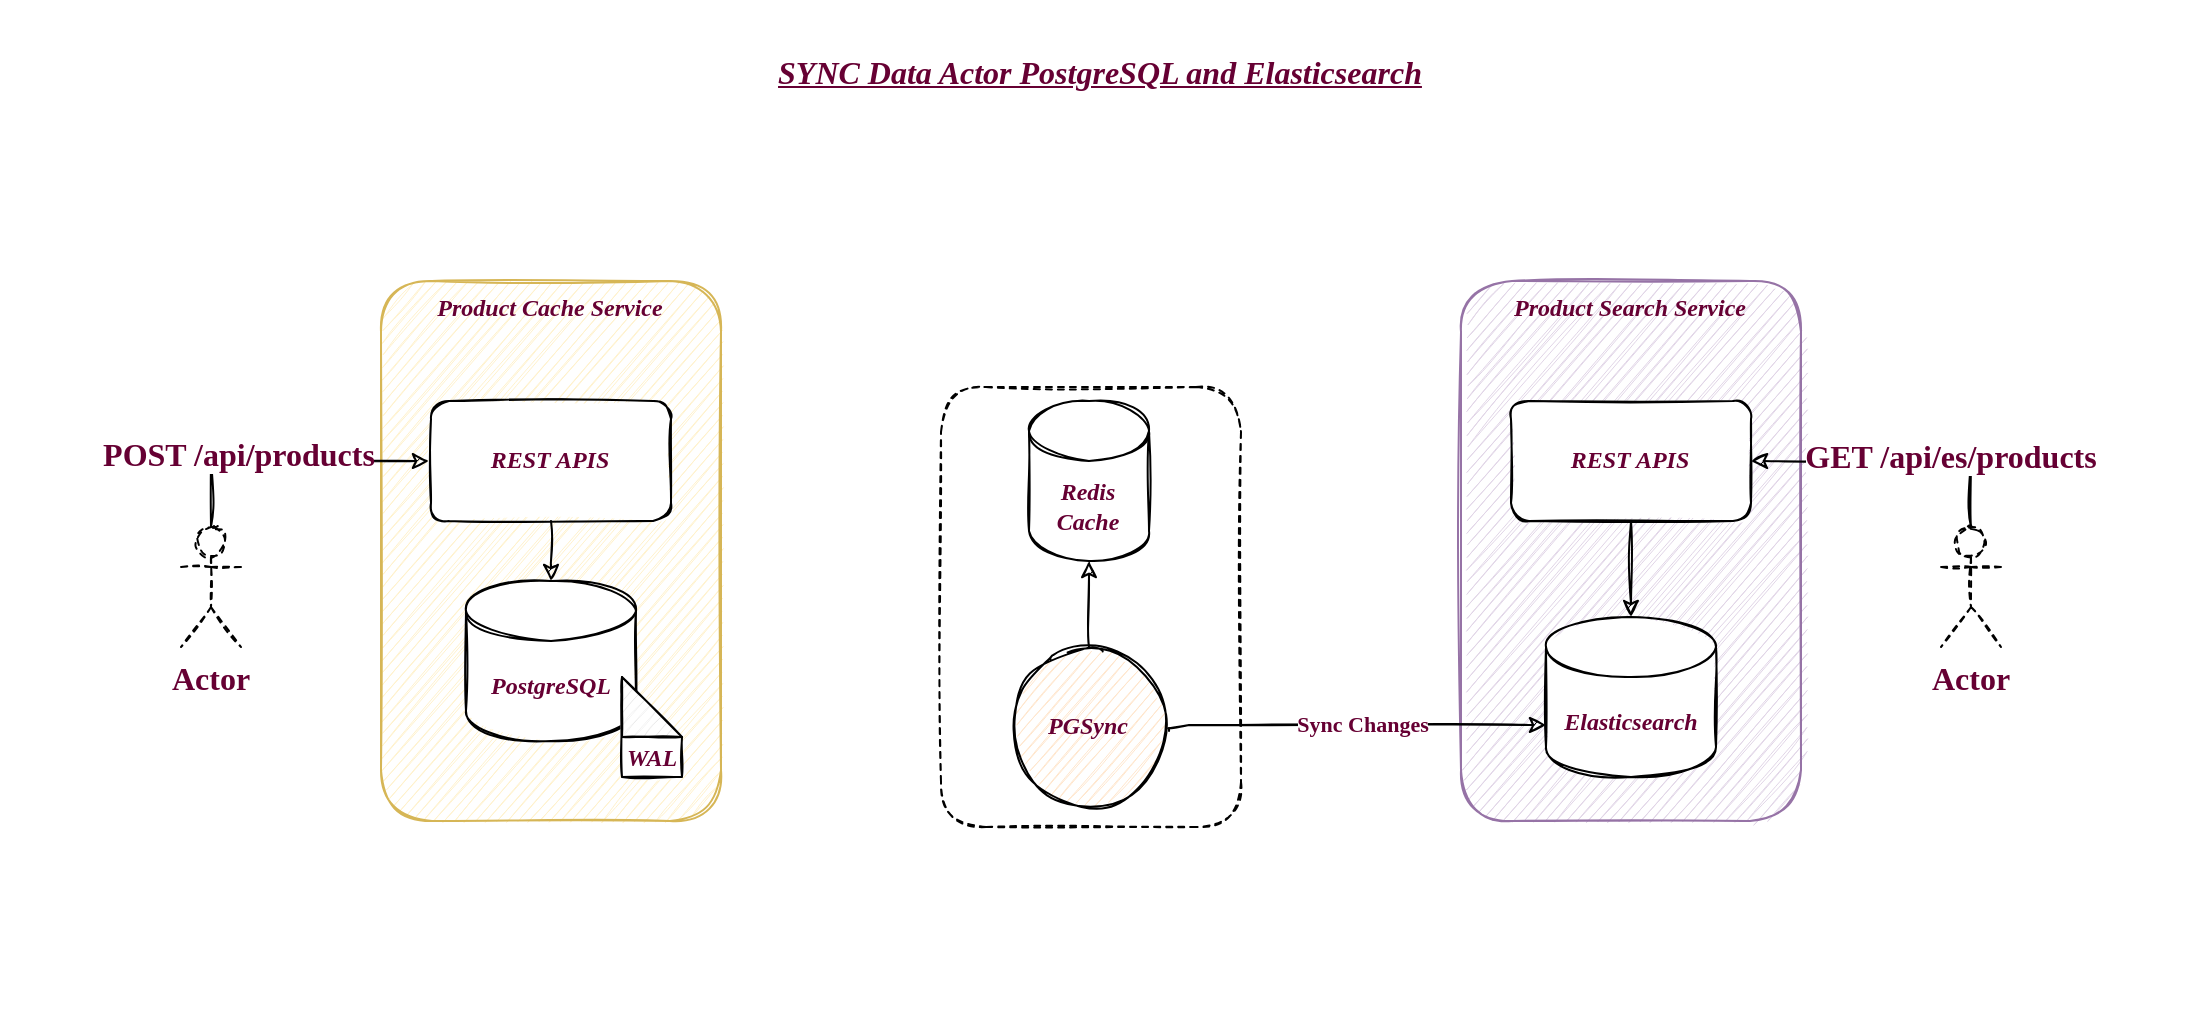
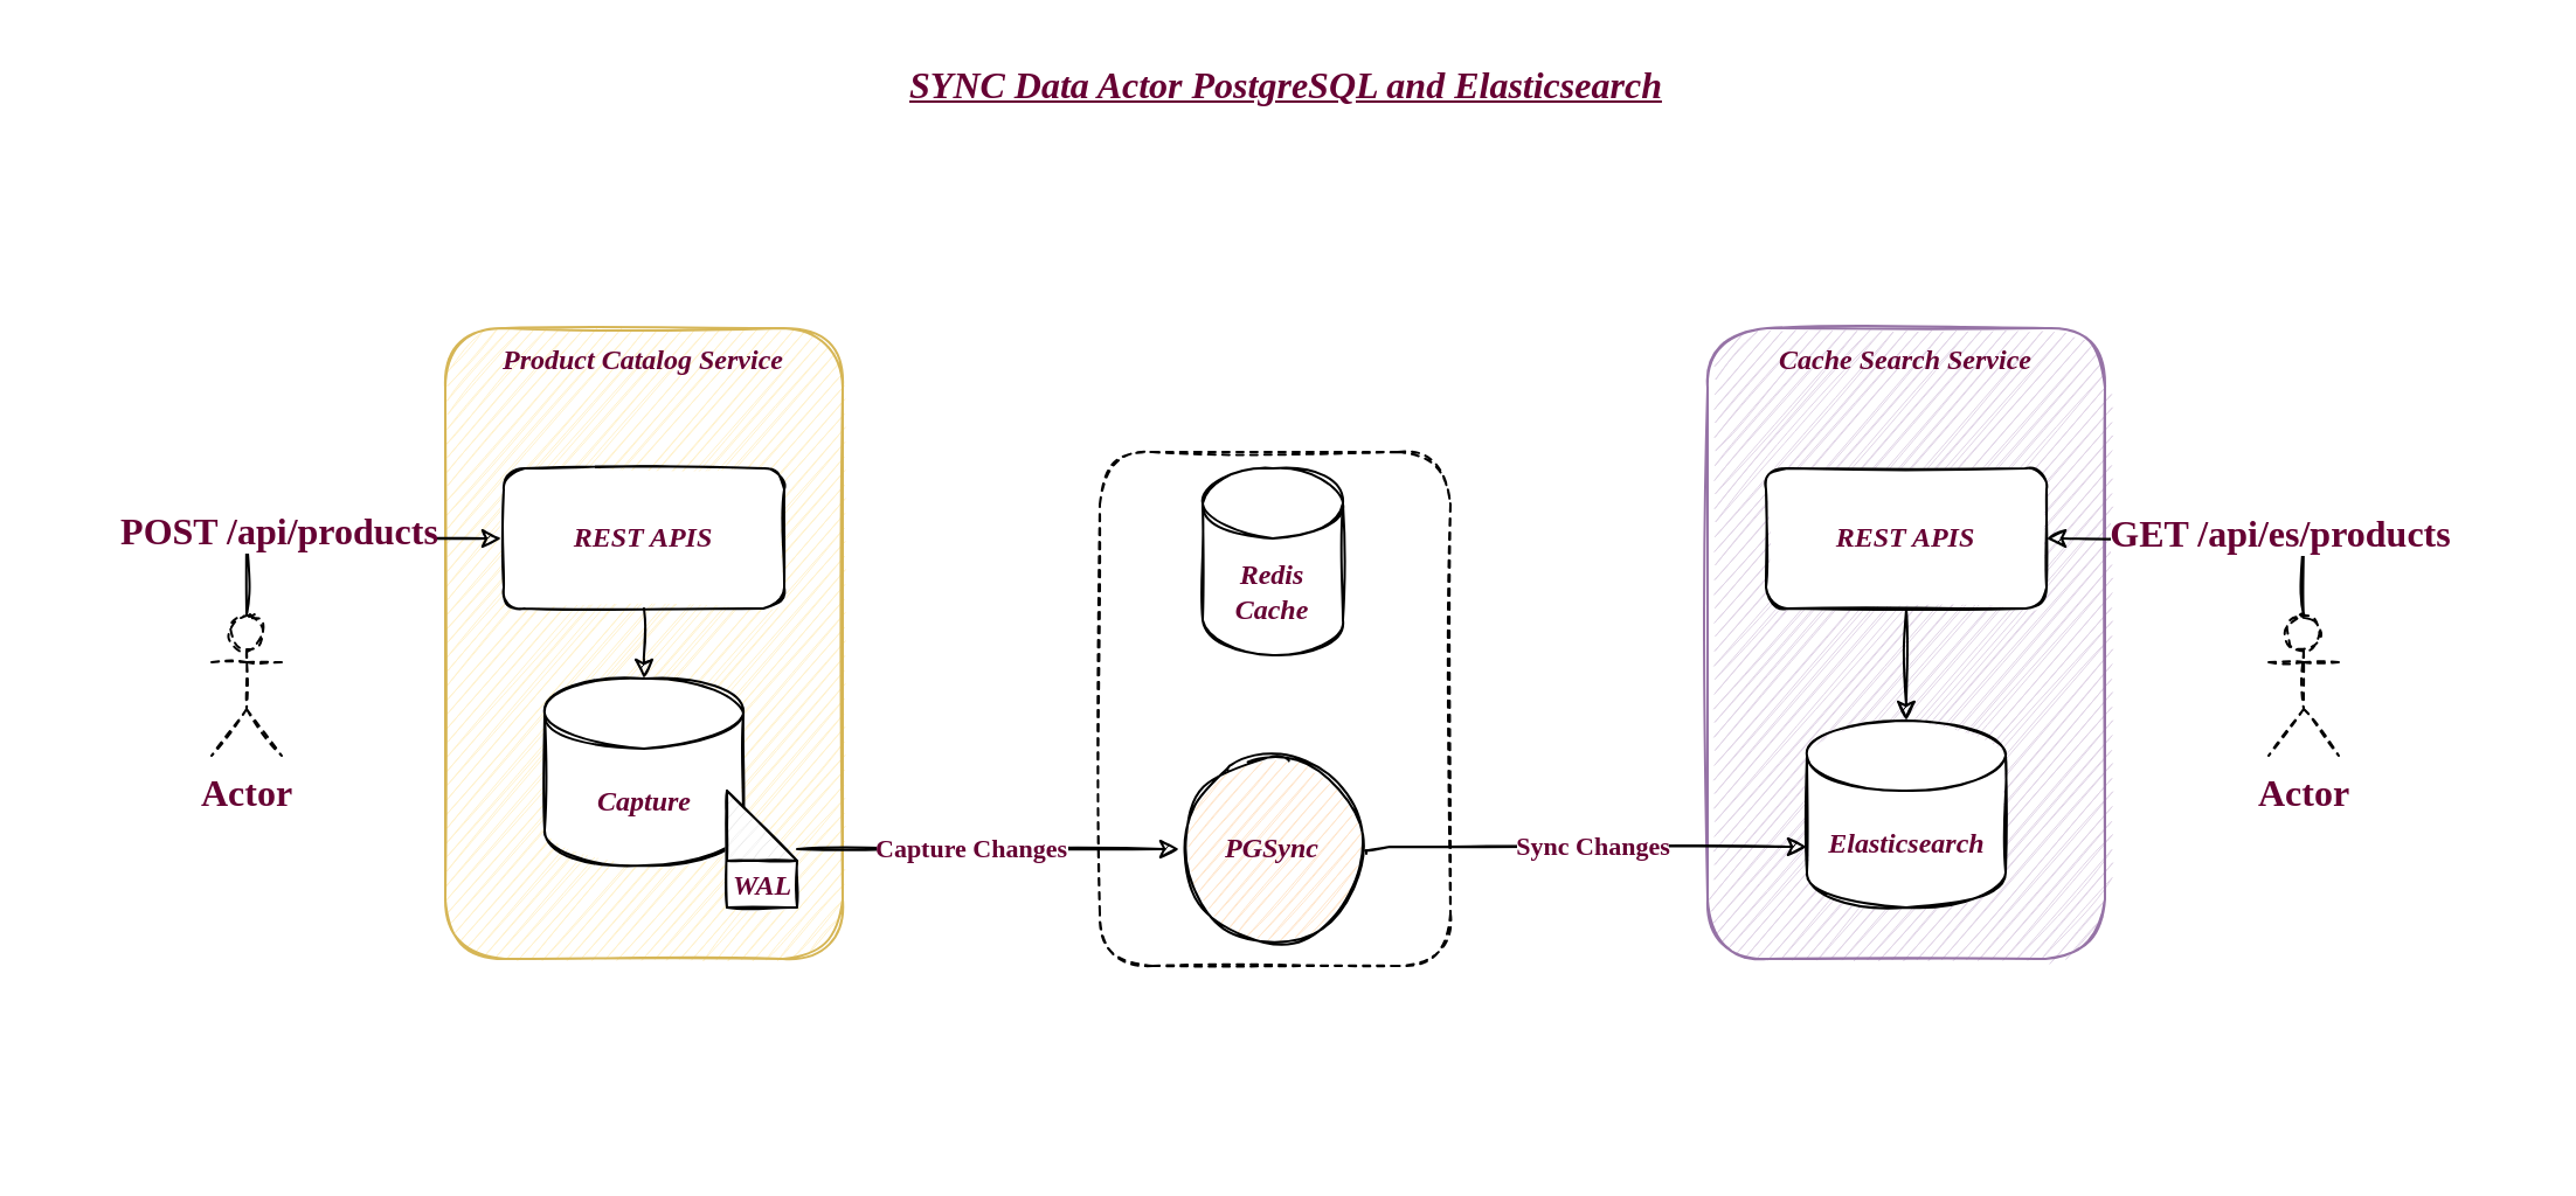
- <mxCell id="4" value="Product Cache Service" style="whiteSpace=wrap;html=1;verticalAlign=top;fontStyle=3;fontFamily=Lucida Console;fillColor=#fff2cc;strokeColor=#d6b656;shadow=0;sketch=1;rounded=1;fontColor=#660033;" parent="1" vertex="1"><mxGeometry x="190" y="140" width="170" height="270" as="geometry" /></mxCell>
+ <mxCell id="4" value="Product Catalog Service" style="whiteSpace=wrap;html=1;verticalAlign=top;fontStyle=3;fontFamily=Lucida Console;fillColor=#fff2cc;strokeColor=#d6b656;shadow=0;sketch=1;rounded=1;fontColor=#660033;" parent="1" vertex="1"><mxGeometry x="190" y="140" width="170" height="270" as="geometry" /></mxCell>
- <mxCell id="13" value="Product Search Service" style="whiteSpace=wrap;html=1;verticalAlign=top;fontStyle=3;fontFamily=Lucida Console;fillColor=#e1d5e7;strokeColor=#9673a6;shadow=0;sketch=1;rounded=1;fontColor=#660033;" parent="1" vertex="1"><mxGeometry x="730" y="140" width="170" height="270" as="geometry" /></mxCell>
+ <mxCell id="13" value="Cache Search Service" style="whiteSpace=wrap;html=1;verticalAlign=top;fontStyle=3;fontFamily=Lucida Console;fillColor=#e1d5e7;strokeColor=#9673a6;shadow=0;sketch=1;rounded=1;fontColor=#660033;" parent="1" vertex="1"><mxGeometry x="730" y="140" width="170" height="270" as="geometry" /></mxCell>
- <mxCell id="8" style="edgeStyle=orthogonalEdgeStyle;orthogonalLoop=1;jettySize=auto;html=1;fontStyle=3;fontFamily=Lucida Console;shadow=0;sketch=1;fontColor=#660033;" parent="1" source="9" target="19" edge="1"><mxGeometry relative="1" as="geometry" /></mxCell>
- <mxCell id="5" value="PostgreSQL" style="shape=cylinder3;whiteSpace=wrap;html=1;boundedLbl=1;backgroundOutline=1;size=15;fontStyle=3;fontFamily=Lucida Console;shadow=0;sketch=1;rounded=1;fontColor=#660033;" parent="1" vertex="1"><mxGeometry x="232.5" y="290" width="85" height="80" as="geometry" /></mxCell>
+ <mxCell id="5" value="Capture" style="shape=cylinder3;whiteSpace=wrap;html=1;boundedLbl=1;backgroundOutline=1;size=15;fontStyle=3;fontFamily=Lucida Console;shadow=0;sketch=1;rounded=1;fontColor=#660033;" parent="1" vertex="1"><mxGeometry x="232.5" y="290" width="85" height="80" as="geometry" /></mxCell>
+ <mxCell id="10" style="edgeStyle=orthogonalEdgeStyle;orthogonalLoop=1;jettySize=auto;html=1;fontStyle=3;fontFamily=Lucida Console;shadow=0;sketch=1;fontColor=#660033;" parent="1" source="12" target="9" edge="1"><mxGeometry relative="1" as="geometry"><Array as="points"><mxPoint x="400" y="363" /><mxPoint x="400" y="363" /></Array></mxGeometry></mxCell>
+ <mxCell id="11" value="Capture Changes" style="edgeLabel;html=1;align=center;verticalAlign=middle;resizable=0;points=[];fontColor=#660033;fontFamily=Lucida Console;fontStyle=1" vertex="1" connectable="0" parent="10"><mxGeometry x="-0.37" y="1" relative="1" as="geometry"><mxPoint x="22" as="offset" /></mxGeometry></mxCell>
